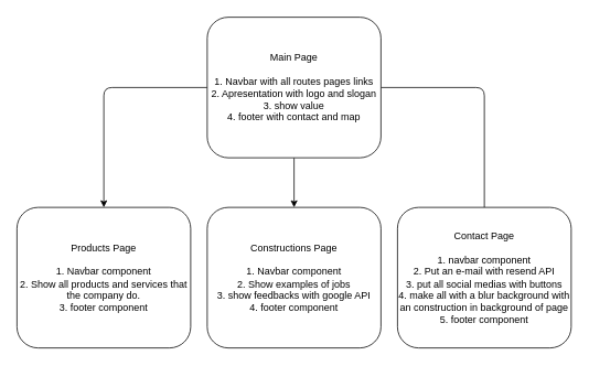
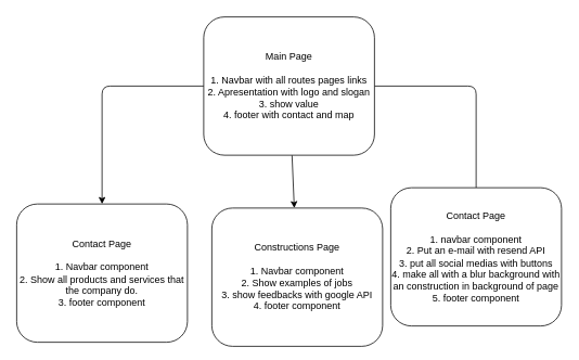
- <mxCell id="6" value="Products Page&lt;br&gt;&lt;br&gt;1. Navbar component&lt;br&gt;2. Show all products and services that the company do.&lt;br&gt;3. footer component" style="rounded=1;whiteSpace=wrap;html=1;" vertex="1" parent="1"><mxGeometry x="20" y="250" width="210" height="170" as="geometry" /></mxCell>
+ <mxCell id="6" value="Contact Page&lt;br&gt;&lt;br&gt;1. Navbar component&lt;br&gt;2. Show all products and services that the company do.&lt;br&gt;3. footer component" style="rounded=1;whiteSpace=wrap;html=1;" vertex="1" parent="1"><mxGeometry x="20" y="250" width="210" height="170" as="geometry" /></mxCell>
- <mxCell id="7" value="Constructions Page&lt;br&gt;&lt;br&gt;1. Navbar component&lt;br&gt;2. Show examples of jobs&lt;br&gt;3. show feedbacks with google API&lt;br&gt;4. footer component" style="rounded=1;whiteSpace=wrap;html=1;" vertex="1" parent="1"><mxGeometry x="250" y="250" width="210" height="170" as="geometry" /></mxCell>
+ <mxCell id="7" value="Constructions Page&lt;br&gt;&lt;br&gt;1. Navbar component&lt;br&gt;2. Show examples of jobs&lt;br&gt;3. show feedbacks with google API&lt;br&gt;4. footer component" style="rounded=1;whiteSpace=wrap;html=1;" vertex="1" parent="1"><mxGeometry x="260" y="255" width="210" height="170" as="geometry" /></mxCell>
- <mxCell id="8" value="Contact Page&lt;br&gt;&lt;br&gt;1. navbar component&lt;br&gt;2. Put an e-mail with resend API&lt;br&gt;3. put all social medias with buttons&lt;br&gt;4. make all with a blur background with an construction in background of page&lt;br&gt;5. footer component" style="rounded=1;whiteSpace=wrap;html=1;" vertex="1" parent="1"><mxGeometry x="480" y="250" width="210" height="170" as="geometry" /></mxCell>
+ <mxCell id="8" value="Contact Page&lt;br&gt;&lt;br&gt;1. navbar component&lt;br&gt;2. Put an e-mail with resend API&lt;br&gt;3. put all social medias with buttons&lt;br&gt;4. make all with a blur background with an construction in background of page&lt;br&gt;5. footer component" style="rounded=1;whiteSpace=wrap;html=1;" vertex="1" parent="1"><mxGeometry x="480" y="230" width="210" height="170" as="geometry" /></mxCell>
